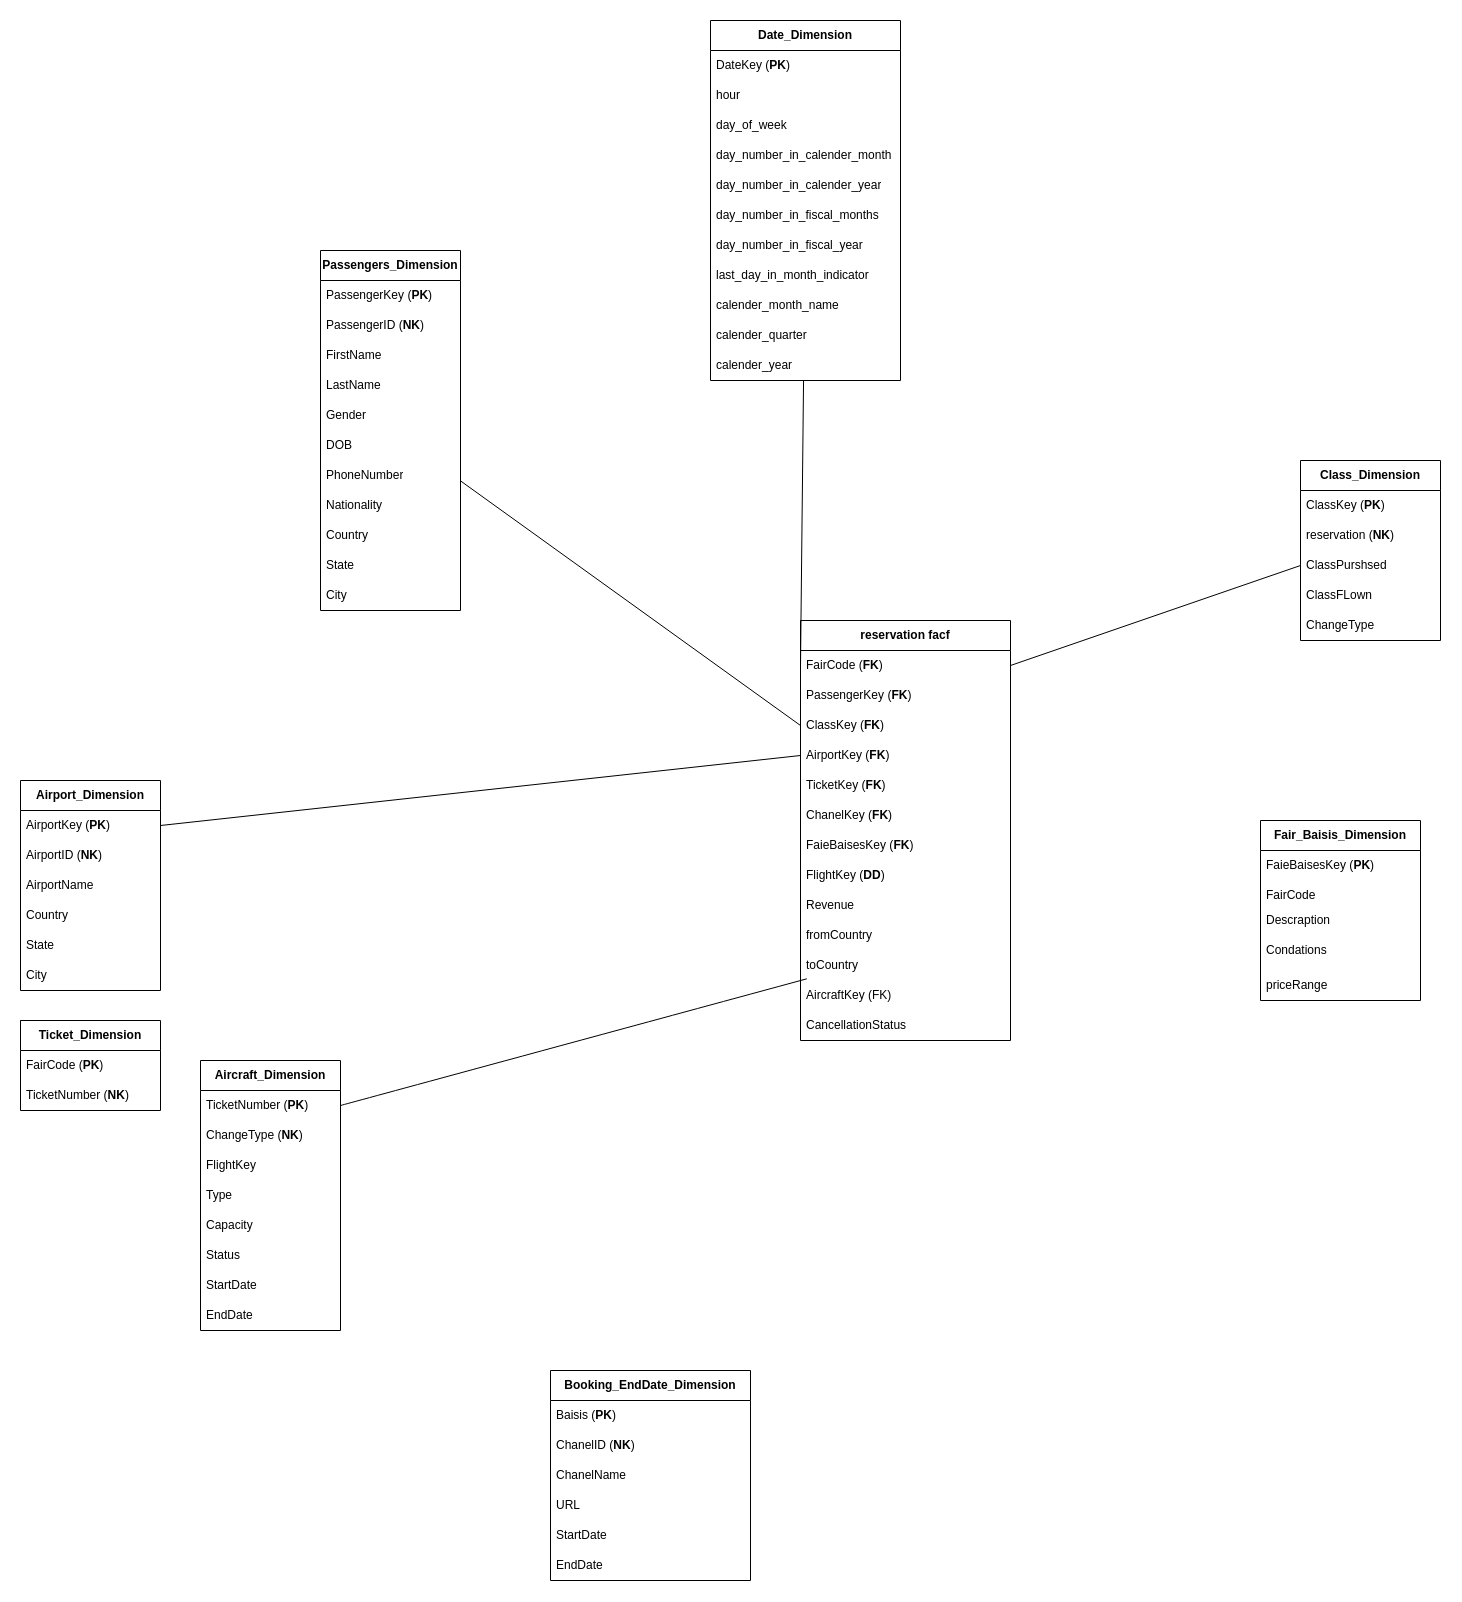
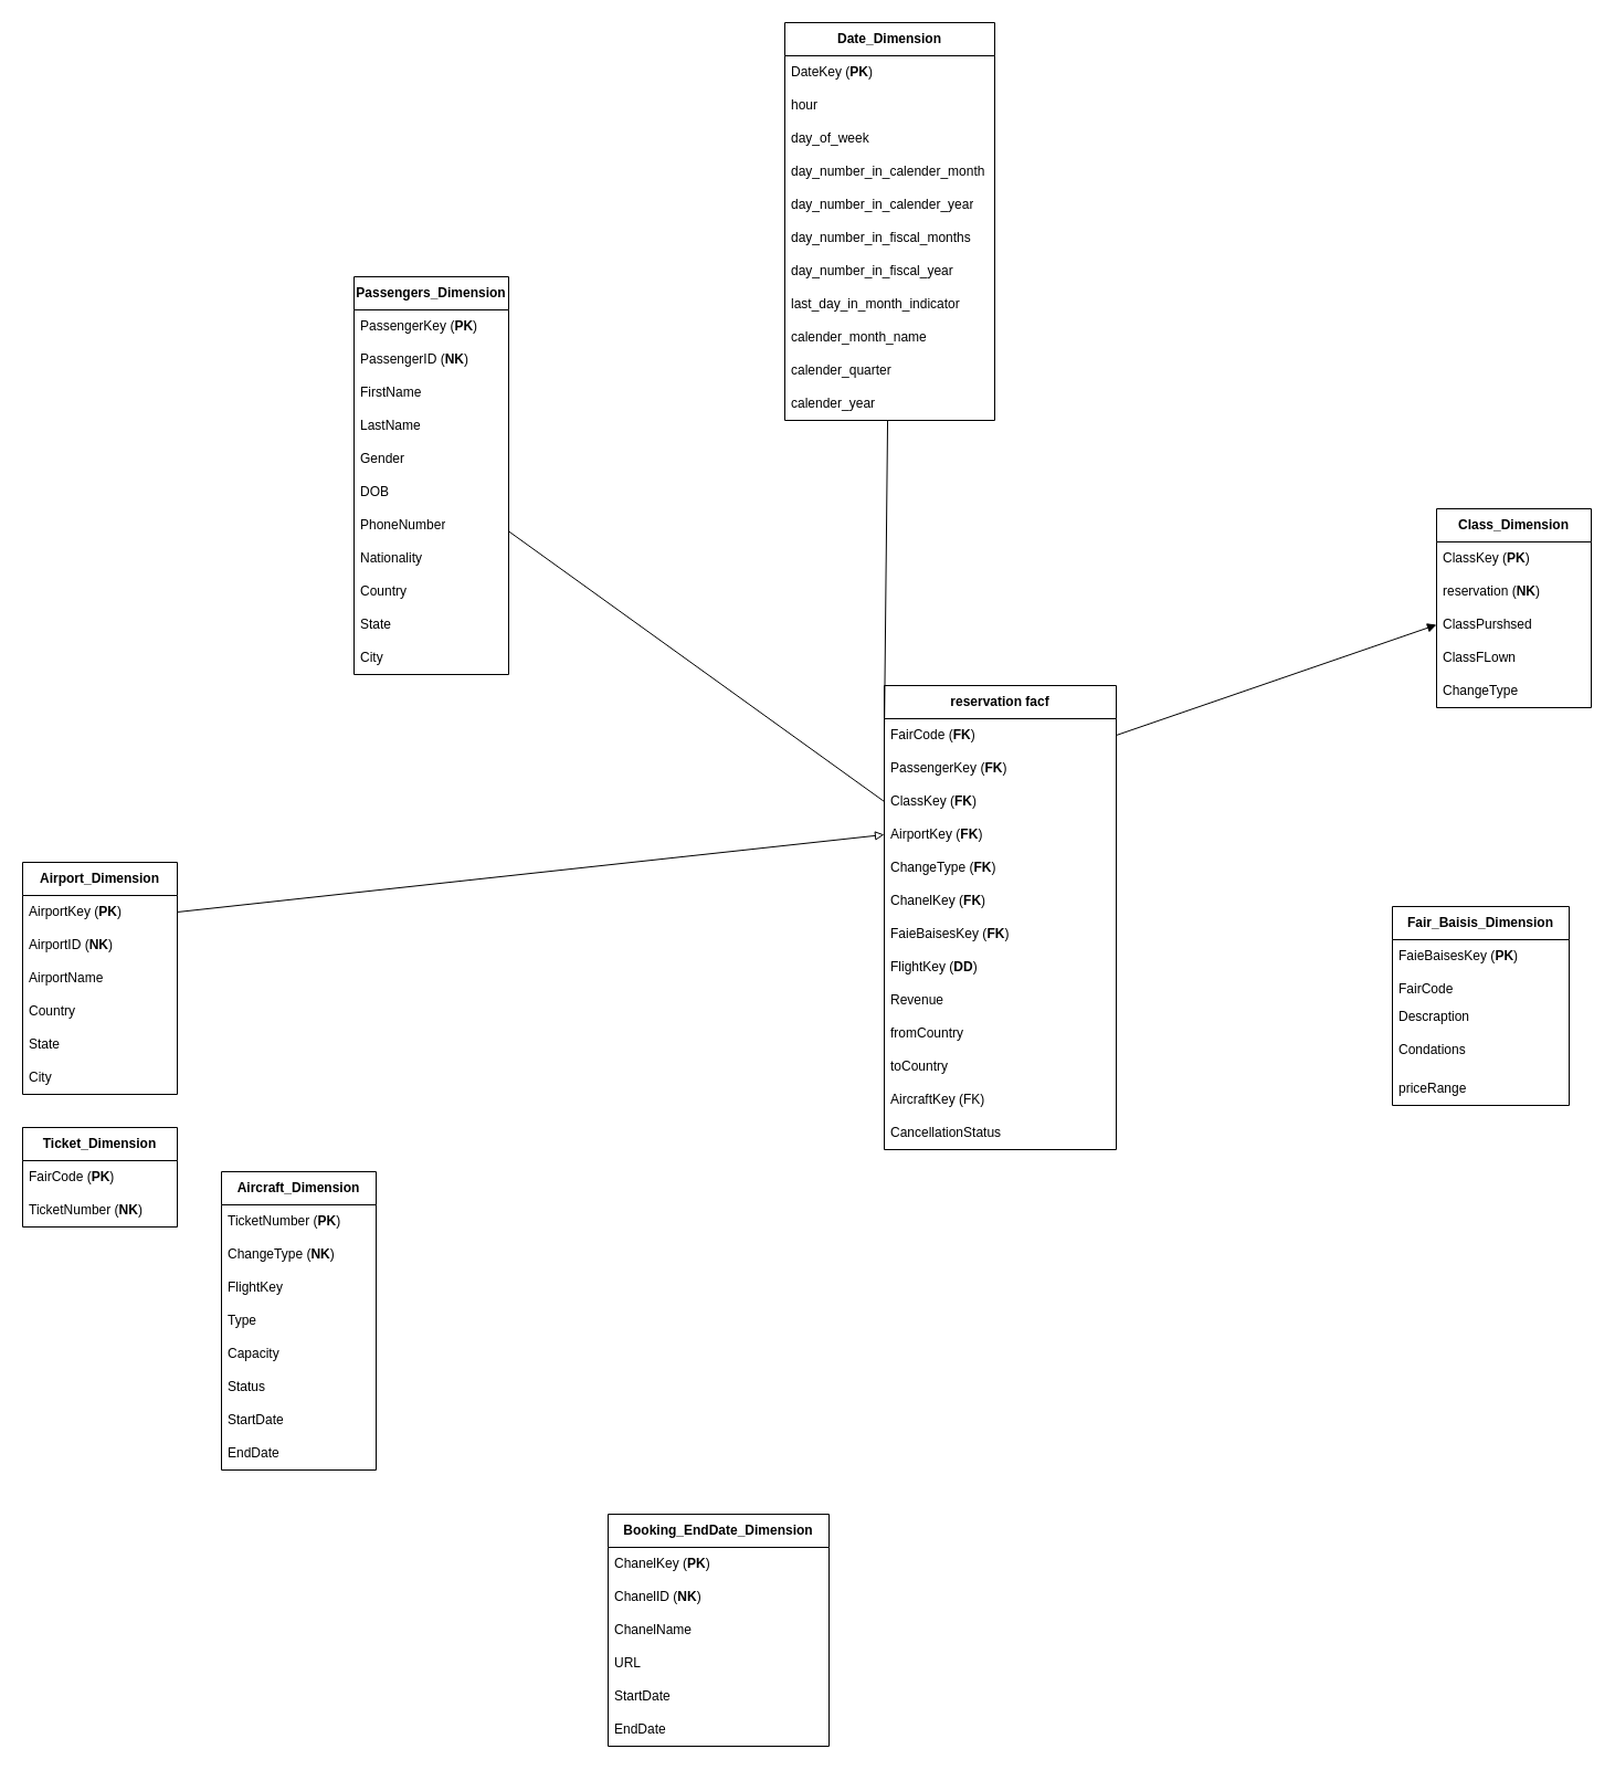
- <mxCell id="42" value="" style="endArrow=none;html=1;rounded=0;exitX=1;exitY=0.5;exitDx=0;exitDy=0;entryX=0;entryY=0.5;entryDx=0;entryDy=0;" parent="1" source="3" target="46" edge="1"><mxGeometry width="50" height="50" relative="1" as="geometry"><mxPoint x="1070" y="680" as="sourcePoint" /><mxPoint x="1340" y="710" as="targetPoint" /></mxGeometry></mxCell>
+ <mxCell id="42" value="" style="endArrow=block;html=1;rounded=0;exitX=1;exitY=0.5;exitDx=0;exitDy=0;entryX=0;entryY=0.5;entryDx=0;entryDy=0;" parent="1" source="3" target="46" edge="1"><mxGeometry width="50" height="50" relative="1" as="geometry"><mxPoint x="1070" y="680" as="sourcePoint" /><mxPoint x="1340" y="710" as="targetPoint" /></mxGeometry></mxCell>
- <mxCell id="73" style="edgeStyle=none;rounded=0;orthogonalLoop=1;jettySize=auto;html=1;exitX=1;exitY=0.5;exitDx=0;exitDy=0;entryX=0;entryY=0.5;entryDx=0;entryDy=0;strokeColor=default;align=center;verticalAlign=middle;fontFamily=Helvetica;fontSize=11;fontColor=default;labelBackgroundColor=default;endArrow=none;endFill=0;" parent="1" source="50" target="6" edge="1"><mxGeometry relative="1" as="geometry" /></mxCell>
+ <mxCell id="73" style="edgeStyle=none;rounded=0;orthogonalLoop=1;jettySize=auto;html=1;exitX=1;exitY=0.5;exitDx=0;exitDy=0;entryX=0;entryY=0.5;entryDx=0;entryDy=0;strokeColor=default;align=center;verticalAlign=middle;fontFamily=Helvetica;fontSize=11;fontColor=default;labelBackgroundColor=default;endArrow=block;endFill=0;" parent="1" source="50" target="6" edge="1"><mxGeometry relative="1" as="geometry" /></mxCell>
- <mxCell id="7" value="TicketKey (&lt;b&gt;F&lt;span style=&quot;border-color: var(--border-color);&quot;&gt;K&lt;/span&gt;&lt;/b&gt;)" style="text;strokeColor=none;fillColor=none;align=left;verticalAlign=middle;spacingLeft=4;spacingRight=4;overflow=hidden;points=[[0,0.5],[1,0.5]];portConstraint=eastwest;rotatable=0;whiteSpace=wrap;html=1;" parent="2" vertex="1"><mxGeometry y="150" width="210" height="30" as="geometry" /></mxCell>
+ <mxCell id="7" value="ChangeType (&lt;b&gt;F&lt;span style=&quot;border-color: var(--border-color);&quot;&gt;K&lt;/span&gt;&lt;/b&gt;)" style="text;strokeColor=none;fillColor=none;align=left;verticalAlign=middle;spacingLeft=4;spacingRight=4;overflow=hidden;points=[[0,0.5],[1,0.5]];portConstraint=eastwest;rotatable=0;whiteSpace=wrap;html=1;" parent="2" vertex="1"><mxGeometry y="150" width="210" height="30" as="geometry" /></mxCell>
- <mxCell id="83" style="edgeStyle=none;curved=1;rounded=0;orthogonalLoop=1;jettySize=auto;html=1;exitX=1;exitY=0.5;exitDx=0;exitDy=0;entryX=0.03;entryY=-0.056;entryDx=0;entryDy=0;entryPerimeter=0;fontSize=12;startSize=8;endSize=8;endArrow=none;endFill=0;" edge="1" parent="1" source="75" target="14"><mxGeometry relative="1" as="geometry" /></mxCell>
- <mxCell id="60" value="Baisis (&lt;b&gt;PK&lt;/b&gt;)" style="text;strokeColor=none;fillColor=none;align=left;verticalAlign=middle;spacingLeft=4;spacingRight=4;overflow=hidden;points=[[0,0.5],[1,0.5]];portConstraint=eastwest;rotatable=0;whiteSpace=wrap;html=1;" parent="59" vertex="1"><mxGeometry y="30" width="200" height="30" as="geometry" /></mxCell>
+ <mxCell id="60" value="ChanelKey (&lt;b&gt;PK&lt;/b&gt;)" style="text;strokeColor=none;fillColor=none;align=left;verticalAlign=middle;spacingLeft=4;spacingRight=4;overflow=hidden;points=[[0,0.5],[1,0.5]];portConstraint=eastwest;rotatable=0;whiteSpace=wrap;html=1;" parent="59" vertex="1"><mxGeometry y="30" width="200" height="30" as="geometry" /></mxCell>
